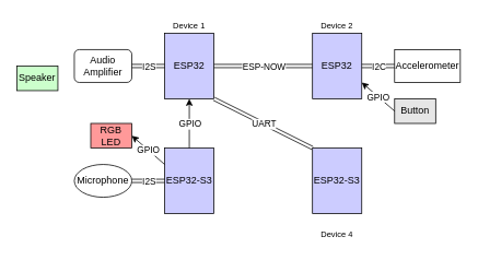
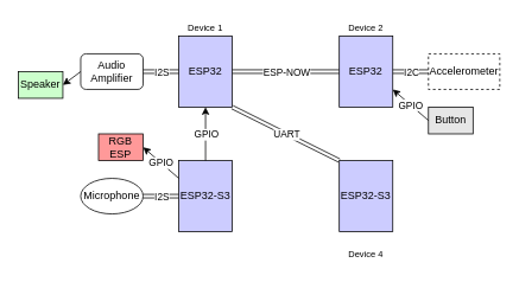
- <mxCell id="6" value="Accelerometer" style="rounded=0;whiteSpace=wrap;html=1;" vertex="1" parent="1"><mxGeometry x="480" y="60" width="80" height="40" as="geometry" /></mxCell>
+ <mxCell id="6" value="Accelerometer" style="rounded=0;whiteSpace=wrap;html=1;dashed=1;" vertex="1" parent="1"><mxGeometry x="480" y="60" width="80" height="40" as="geometry" /></mxCell>
+ <mxCell id="31" value="" style="endArrow=classic;html=1;rounded=0;exitX=0;exitY=0.5;exitDx=0;exitDy=0;entryX=1;entryY=0.5;entryDx=0;entryDy=0;" edge="1" parent="1" source="9" target="30"><mxGeometry relative="1" as="geometry"><mxPoint x="420" y="200" as="sourcePoint" /><mxPoint x="520" y="200" as="targetPoint" /></mxGeometry></mxCell>
- <mxCell id="27" value="RGB LED" style="rounded=0;whiteSpace=wrap;html=1;fillColor=#FF9999;" vertex="1" parent="1"><mxGeometry x="110" y="150" width="50" height="30" as="geometry" /></mxCell>
+ <mxCell id="27" value="RGB ESP" style="rounded=0;whiteSpace=wrap;html=1;fillColor=#FF9999;" vertex="1" parent="1"><mxGeometry x="110" y="150" width="50" height="30" as="geometry" /></mxCell>
